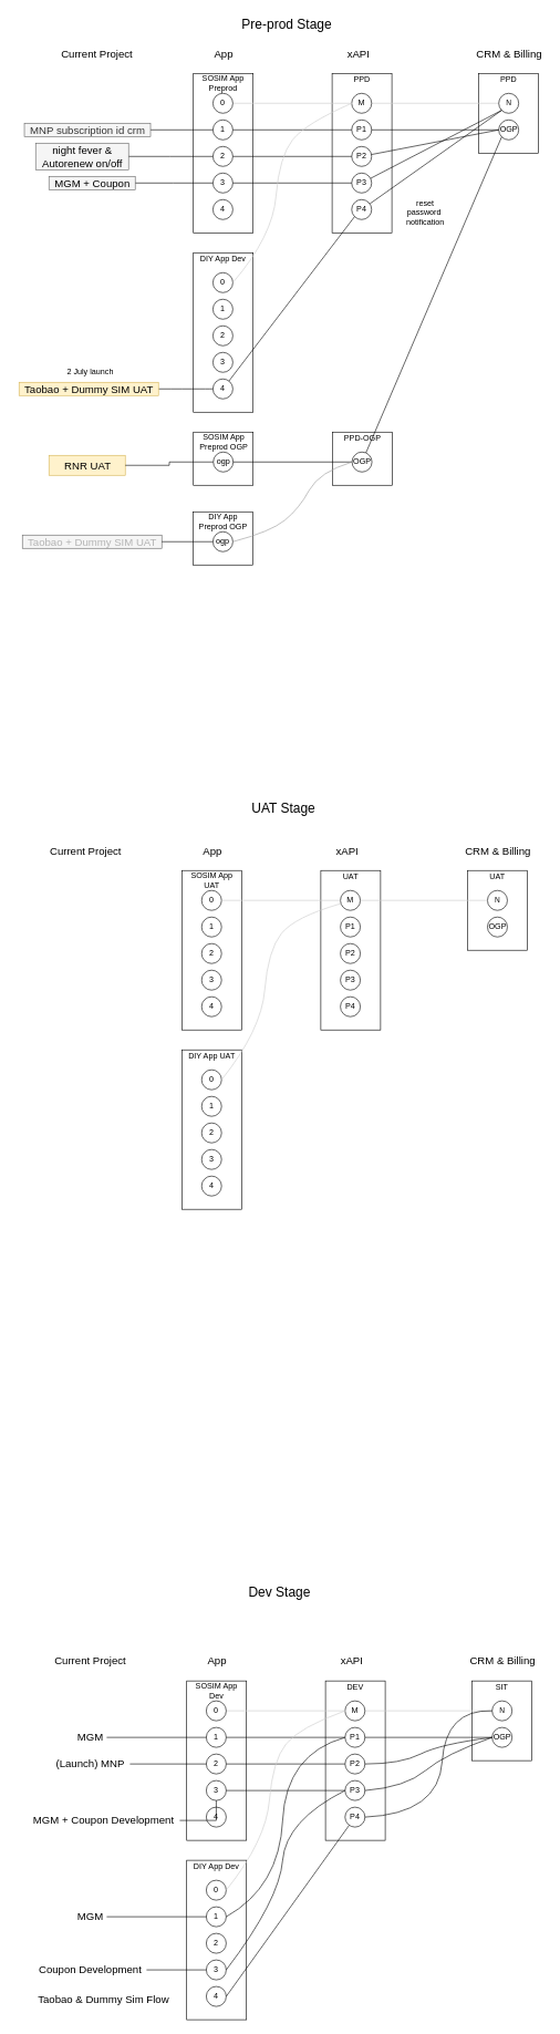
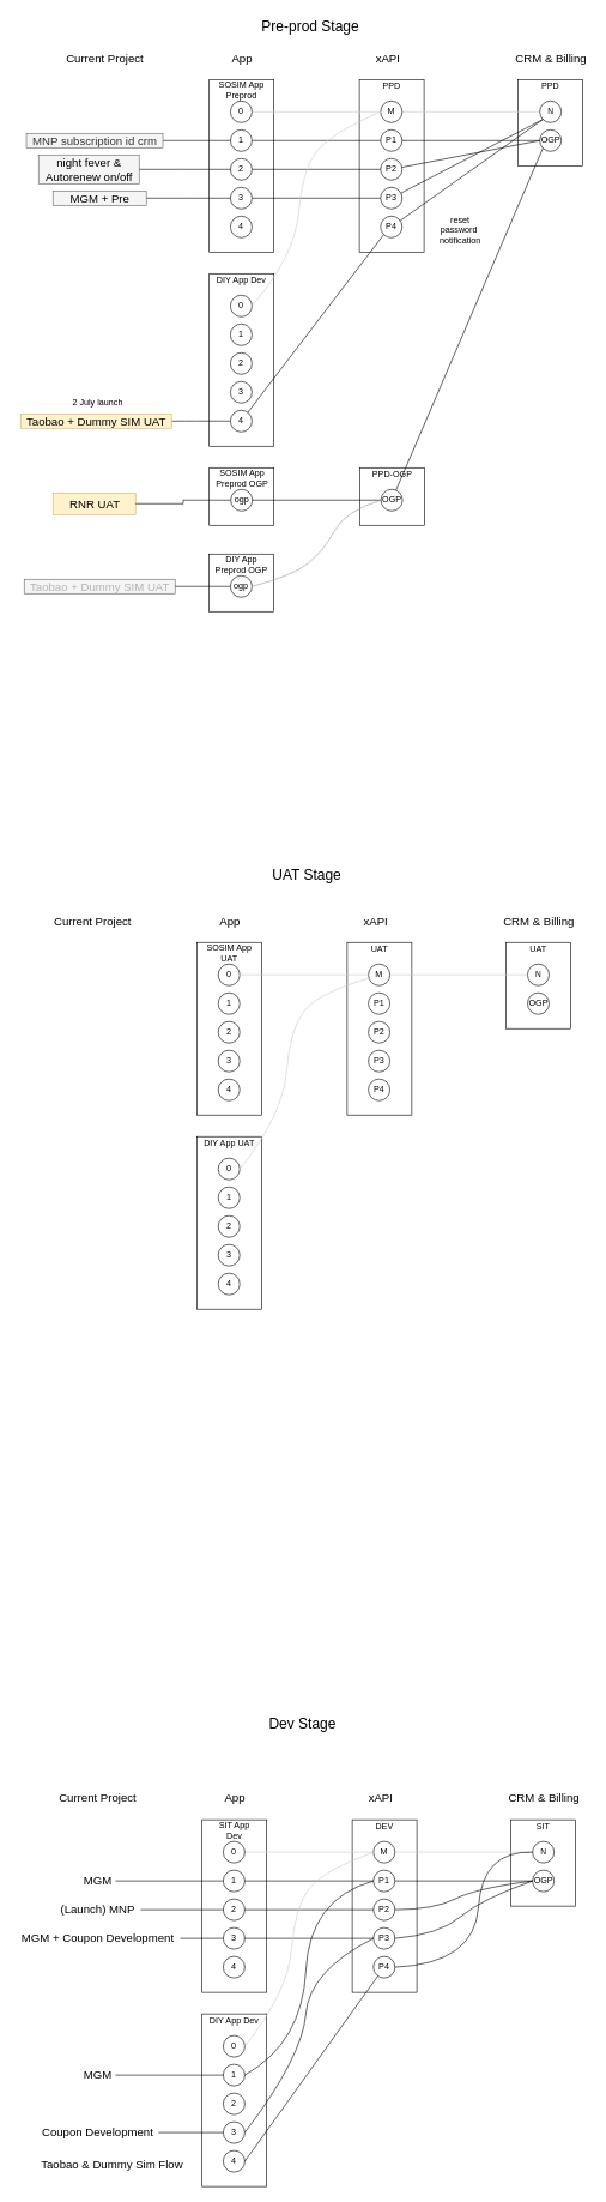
- <mxCell id="153" value="&lt;span style=&quot;color: rgb(0 , 0 , 0) ; font-family: &amp;#34;helvetica&amp;#34;&quot;&gt;MGM + Coupon&lt;br&gt;&lt;/span&gt;" style="text;html=1;align=center;verticalAlign=middle;resizable=0;points=[];autosize=1;strokeColor=#666666;fontSize=16;fillColor=#f5f5f5;fontColor=#333333;" parent="1" vertex="1"><mxGeometry x="73" y="265" width="130" height="20" as="geometry" /></mxCell>
+ <mxCell id="153" value="&lt;span style=&quot;color: rgb(0 , 0 , 0) ; font-family: &amp;#34;helvetica&amp;#34;&quot;&gt;MGM + Pre&lt;br&gt;&lt;/span&gt;" style="text;html=1;align=center;verticalAlign=middle;resizable=0;points=[];autosize=1;strokeColor=#666666;fontSize=16;fillColor=#f5f5f5;fontColor=#333333;" parent="1" vertex="1"><mxGeometry x="73" y="265" width="130" height="20" as="geometry" /></mxCell>
- <mxCell id="27" value="SOSIM App&lt;br&gt;Dev" style="text;html=1;align=center;verticalAlign=middle;resizable=0;points=[];autosize=1;strokeColor=none;" parent="1" vertex="1"><mxGeometry x="284.5" y="2530" width="80" height="30" as="geometry" /></mxCell>
+ <mxCell id="27" value="SIT App&lt;br&gt;Dev" style="text;html=1;align=center;verticalAlign=middle;resizable=0;points=[];autosize=1;strokeColor=none;" parent="1" vertex="1"><mxGeometry x="284.5" y="2530" width="80" height="30" as="geometry" /></mxCell>
- <mxCell id="31" value="MGM + Coupon Development" style="text;html=1;align=center;verticalAlign=middle;resizable=0;points=[];autosize=1;strokeColor=none;fontSize=16;" parent="1" vertex="1"><mxGeometry x="40" y="2730" width="230" height="20" as="geometry" /></mxCell>
+ <mxCell id="31" value="MGM + Coupon Development" style="text;html=1;align=center;verticalAlign=middle;resizable=0;points=[];autosize=1;strokeColor=none;fontSize=16;" parent="1" vertex="1"><mxGeometry y="2685" width="230" height="20" as="geometry" x="20" /></mxCell>
